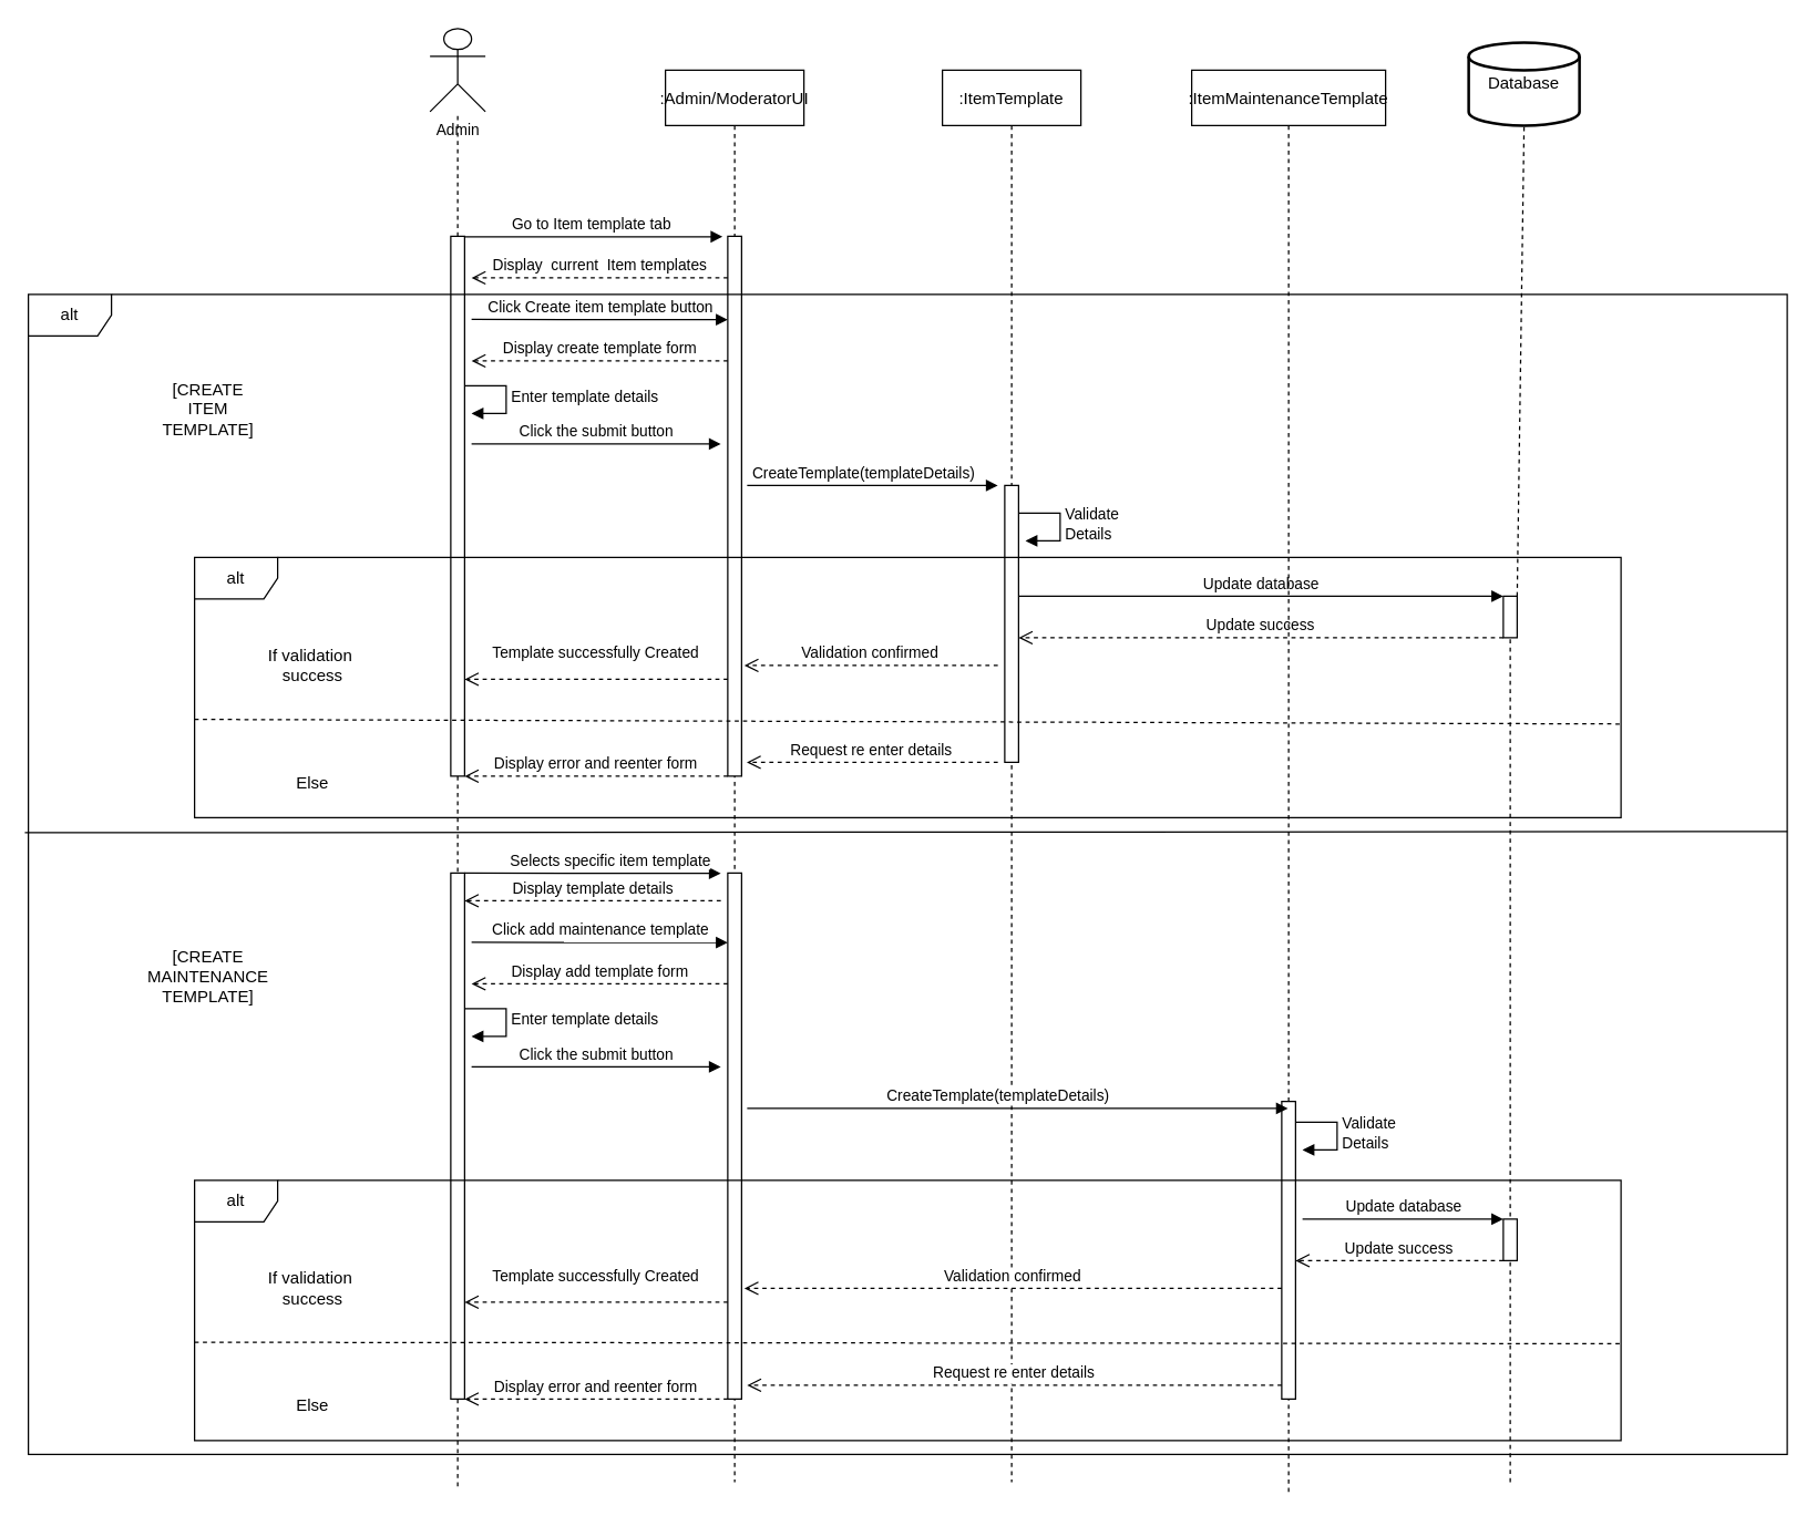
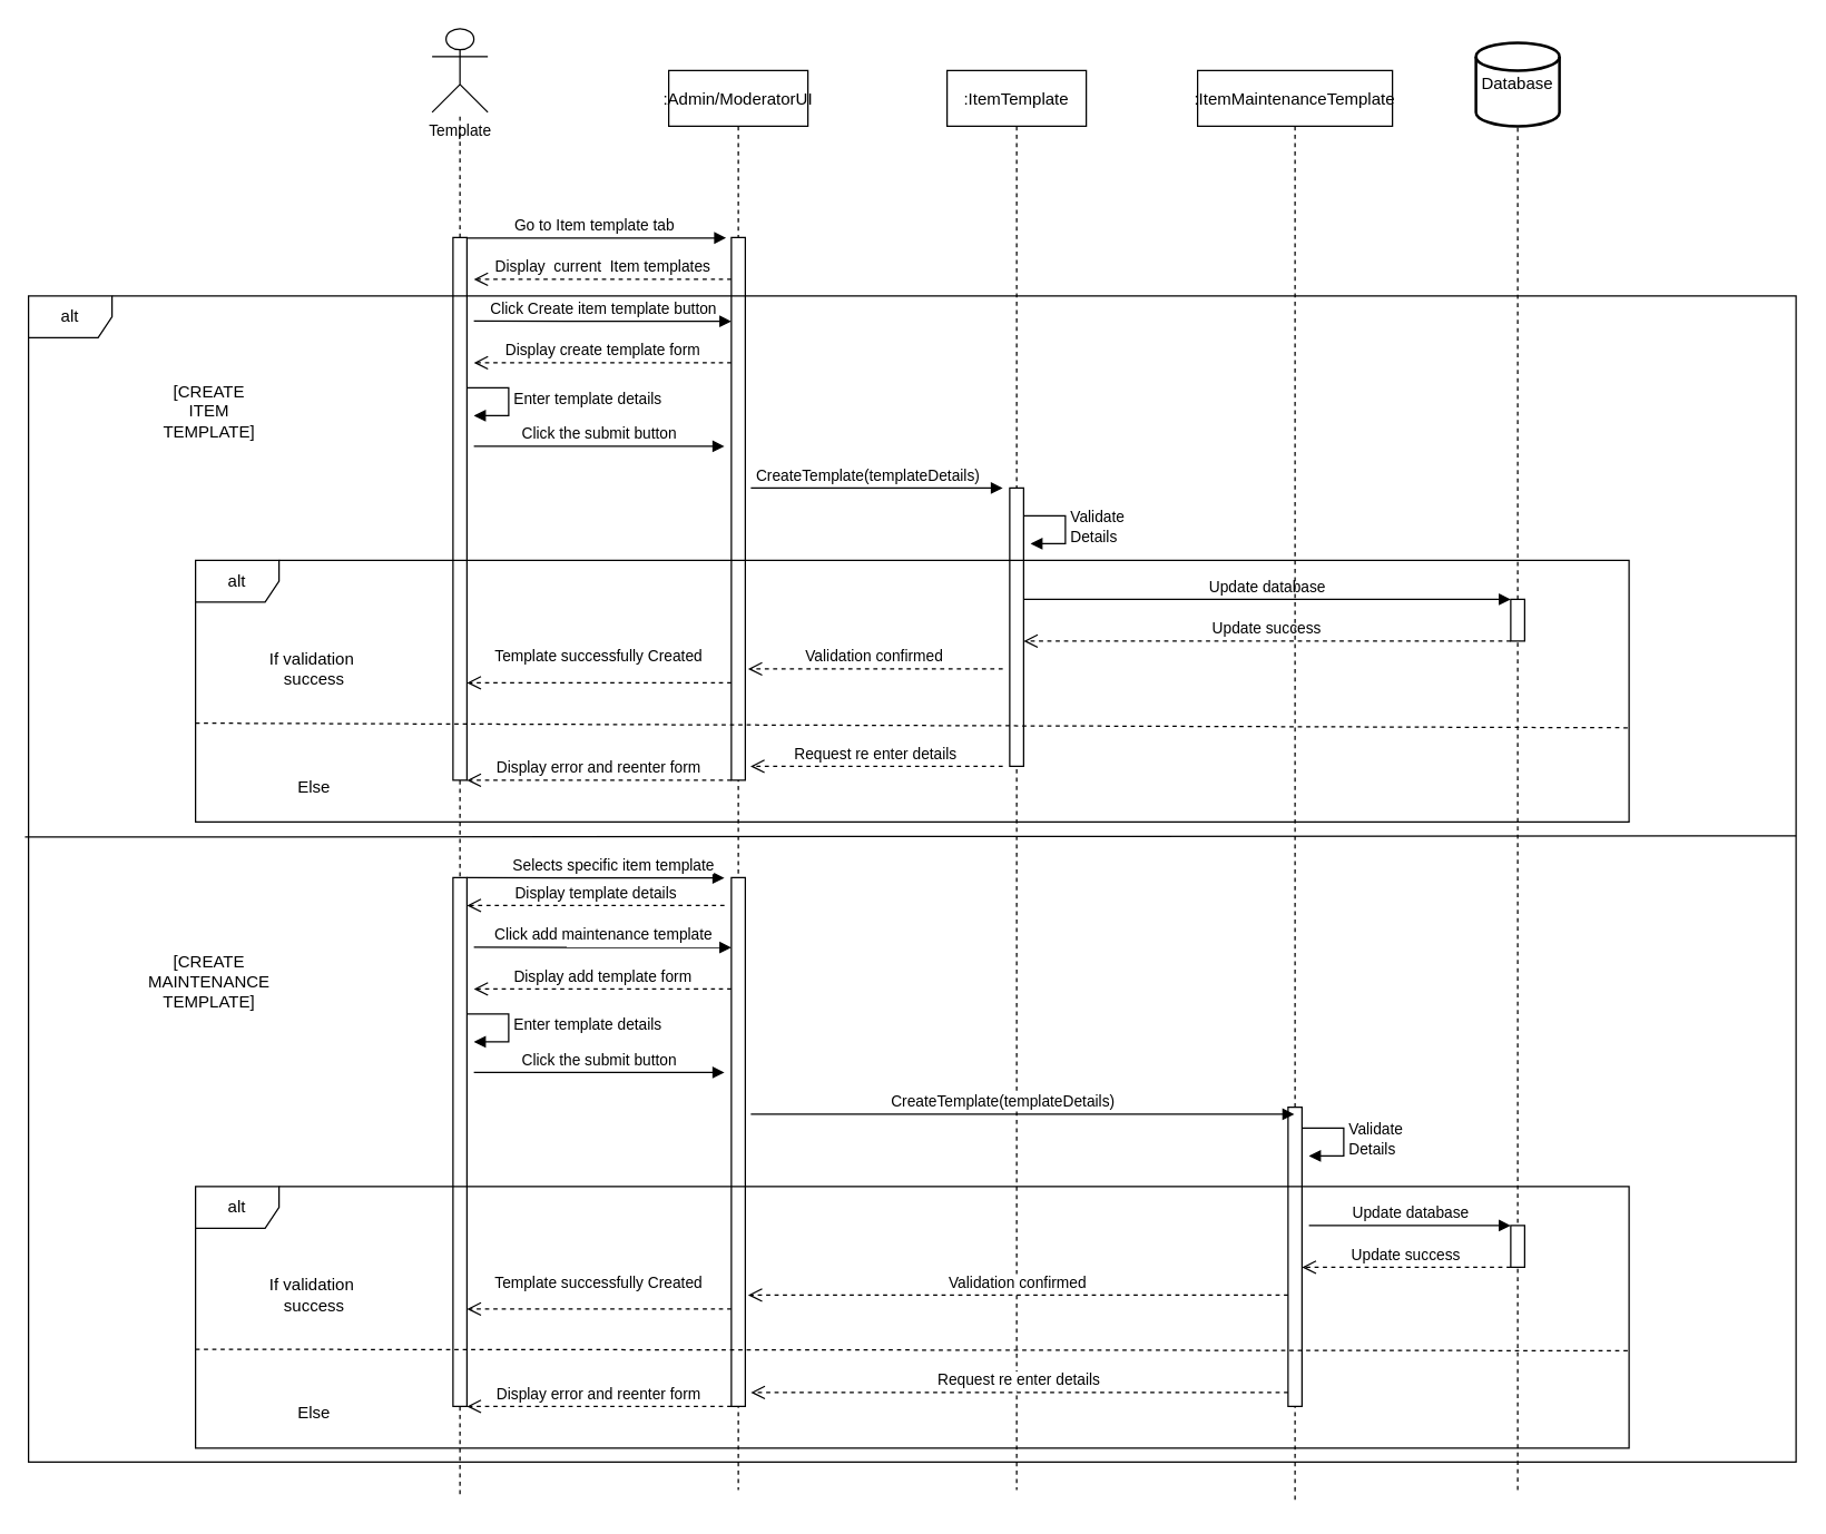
- <mxCell id="20" value="Database" style="strokeWidth=2;html=1;shape=mxgraph.flowchart.database;whiteSpace=wrap;movable=0;resizable=0;rotatable=0;deletable=0;editable=0;connectable=0;" vertex="1" parent="1"><mxGeometry x="1060" y="30" width="80" height="60" as="geometry" /></mxCell>
+ <mxCell id="20" value="Database" style="strokeWidth=2;html=1;shape=mxgraph.flowchart.database;whiteSpace=wrap;movable=0;resizable=0;rotatable=0;deletable=0;editable=0;connectable=0;" vertex="1" parent="1"><mxGeometry x="1060" y="30" width="60" height="60" as="geometry" /></mxCell>
- <mxCell id="18" value="&lt;font style=&quot;font-size: 11px;&quot;&gt;Admin&lt;/font&gt;" style="shape=umlActor;verticalLabelPosition=bottom;verticalAlign=top;html=1;fontSize=4;movable=0;resizable=0;rotatable=0;deletable=0;editable=0;connectable=0;" vertex="1" parent="1"><mxGeometry x="310" y="20" width="40" height="60" as="geometry" /></mxCell>
+ <mxCell id="18" value="&lt;font style=&quot;font-size: 11px;&quot;&gt;Template&lt;/font&gt;" style="shape=umlActor;verticalLabelPosition=bottom;verticalAlign=top;html=1;fontSize=4;movable=0;resizable=0;rotatable=0;deletable=0;editable=0;connectable=0;" vertex="1" parent="1"><mxGeometry x="310" y="20" width="40" height="60" as="geometry" /></mxCell>
